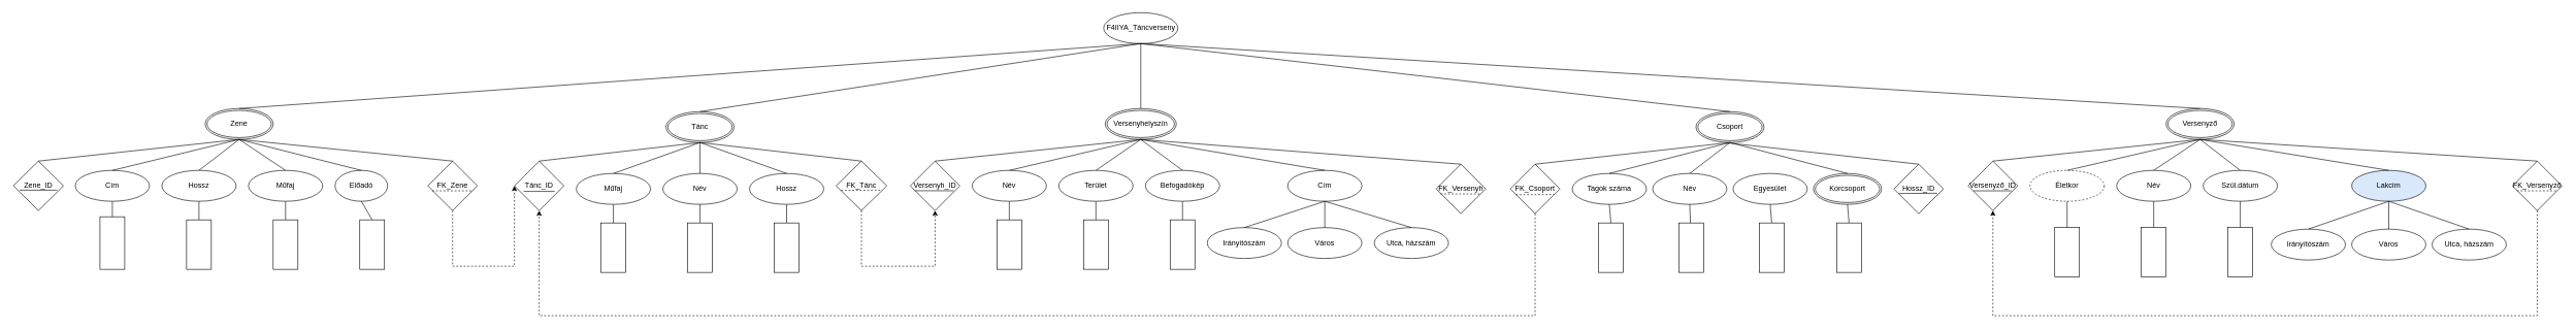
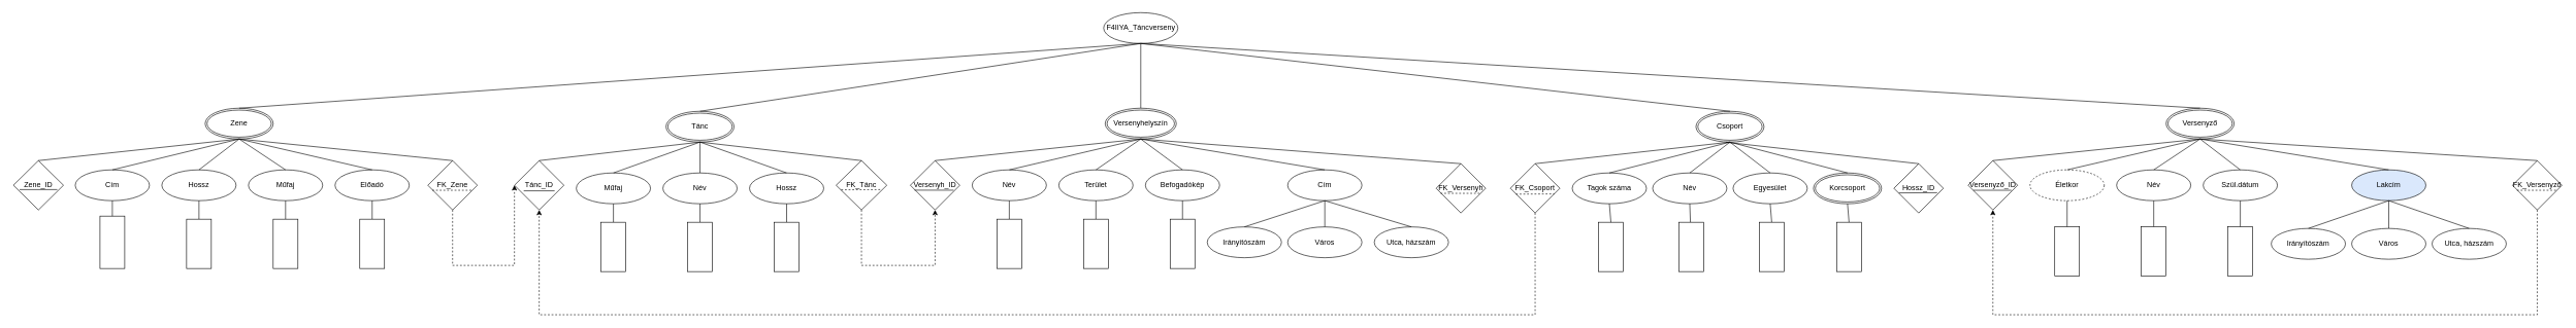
+ <mxCell id="19" value="" style="endArrow=none;html=1;rounded=0;exitX=0.5;exitY=0;exitDx=0;exitDy=0;entryX=0.5;entryY=1;entryDx=0;entryDy=0;" parent="1" source="15" target="3" edge="1"><mxGeometry width="50" height="50" relative="1" as="geometry"><mxPoint x="2700" y="180" as="sourcePoint" /><mxPoint x="2900" y="175" as="targetPoint" /></mxGeometry></mxCell>
- <mxCell id="54" value="Előadó" style="ellipse;whiteSpace=wrap;html=1;" parent="1" vertex="1"><mxGeometry x="540" y="275" width="85" height="50" as="geometry" /></mxCell>
+ <mxCell id="54" value="Előadó" style="ellipse;whiteSpace=wrap;html=1;" parent="1" vertex="1"><mxGeometry x="540" y="275" width="120" height="50" as="geometry" /></mxCell>
